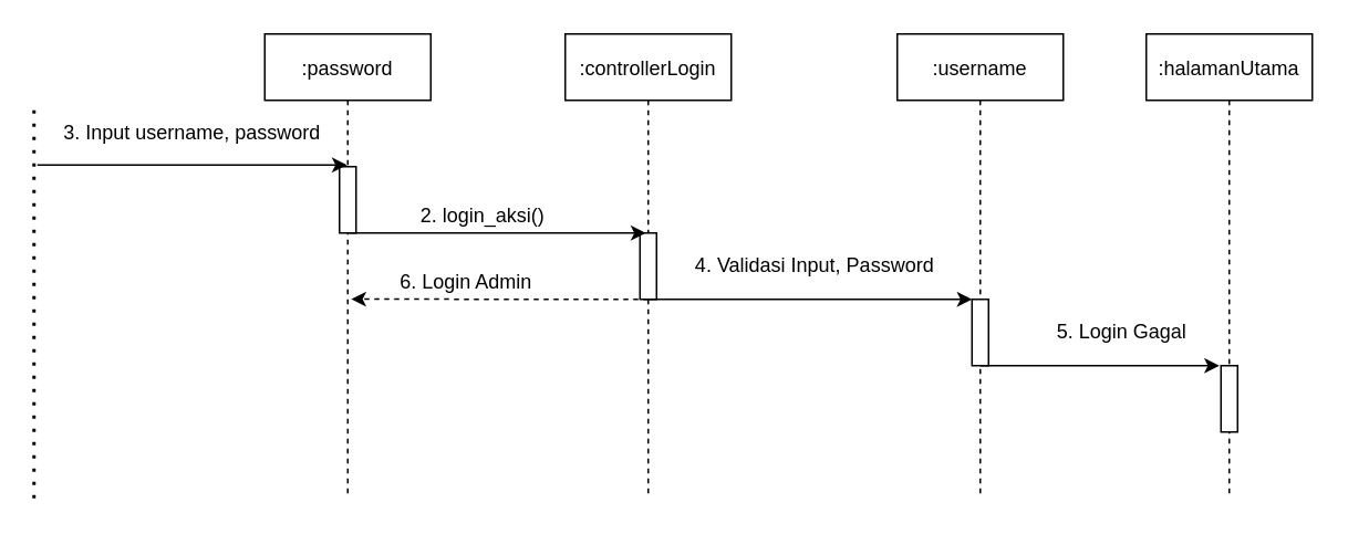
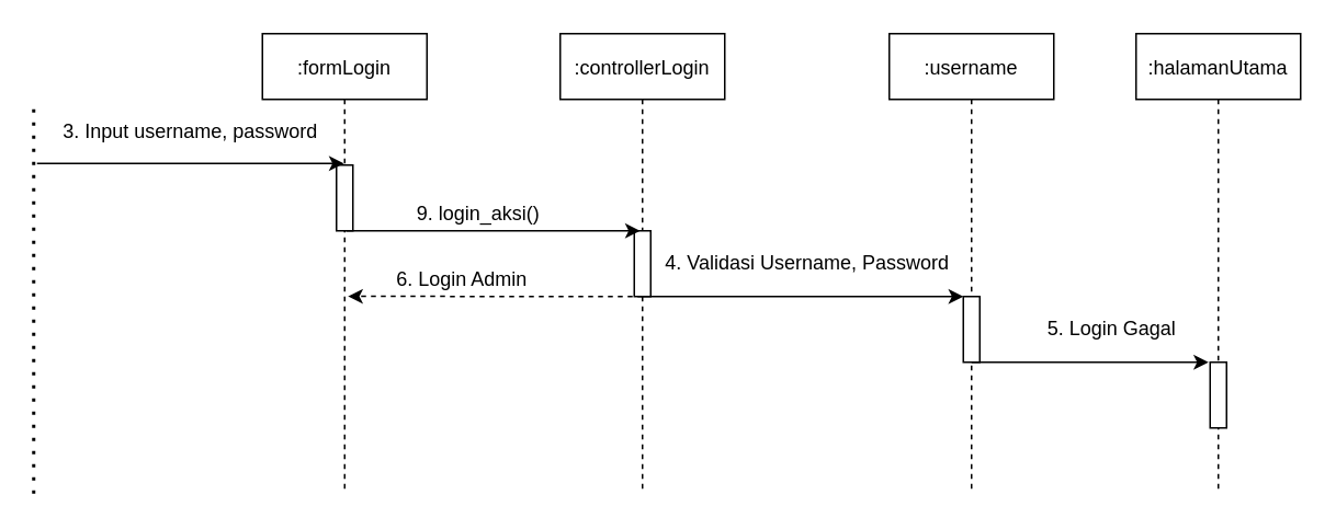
- <mxCell id="2" value=":password" style="shape=umlLifeline;perimeter=lifelinePerimeter;container=1;collapsible=0;recursiveResize=0;rounded=0;shadow=0;strokeWidth=1;" parent="1" vertex="1"><mxGeometry x="159" y="20" width="100" height="280" as="geometry" /></mxCell>
+ <mxCell id="2" value=":formLogin" style="shape=umlLifeline;perimeter=lifelinePerimeter;container=1;collapsible=0;recursiveResize=0;rounded=0;shadow=0;strokeWidth=1;" parent="1" vertex="1"><mxGeometry x="159" y="20" width="100" height="280" as="geometry" /></mxCell>
- <mxCell id="9" value="2. login_aksi()" style="text;html=1;align=center;verticalAlign=middle;resizable=0;points=[];autosize=1;" vertex="1" parent="1"><mxGeometry x="245" y="120" width="90" height="20" as="geometry" /></mxCell>
+ <mxCell id="9" value="9. login_aksi()" style="text;html=1;align=center;verticalAlign=middle;resizable=0;points=[];autosize=1;" vertex="1" parent="1"><mxGeometry x="245" y="120" width="90" height="20" as="geometry" /></mxCell>
- <mxCell id="10" value="4. Validasi Input, Password" style="text;html=1;align=center;verticalAlign=middle;resizable=0;points=[];autosize=1;" vertex="1" parent="1"><mxGeometry x="390" y="150" width="200" height="20" as="geometry" /></mxCell>
+ <mxCell id="10" value="4. Validasi Username, Password" style="text;html=1;align=center;verticalAlign=middle;resizable=0;points=[];autosize=1;" vertex="1" parent="1"><mxGeometry x="390" y="150" width="200" height="20" as="geometry" /></mxCell>
